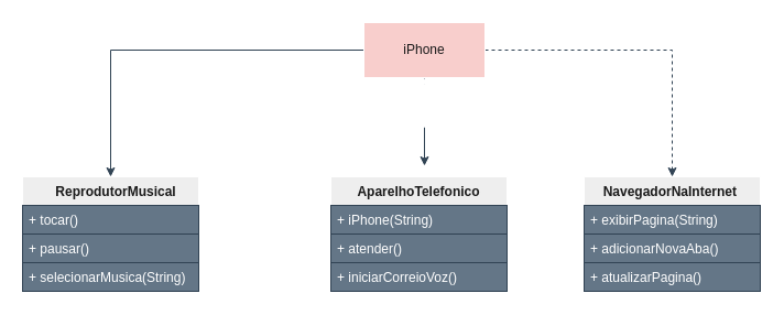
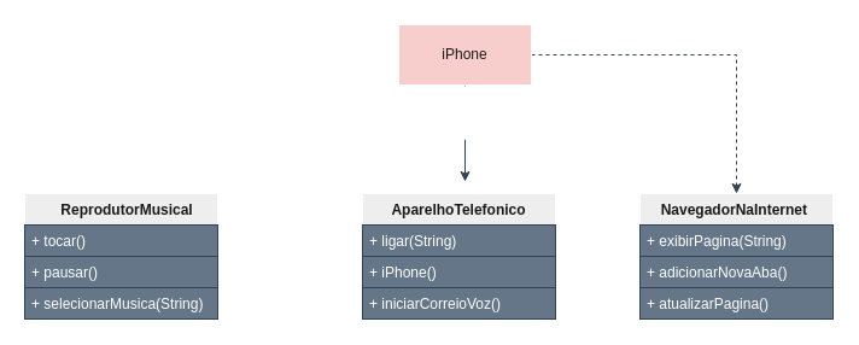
- <mxCell id="2" value="" style="edgeStyle=orthogonalEdgeStyle;rounded=0;orthogonalLoop=1;jettySize=auto;html=1;strokeColor=#314354;fontColor=#000000;entryX=0.5;entryY=0;entryDx=0;entryDy=0;labelBackgroundColor=#000000;fillColor=#647687;" edge="1" parent="1" source="5" target="6"><mxGeometry relative="1" as="geometry" /></mxCell>
- <mxCell id="12" value="+ iPhone(String)&amp;nbsp;" style="text;strokeColor=#314354;fillColor=#647687;align=left;verticalAlign=top;spacingLeft=4;spacingRight=4;overflow=hidden;rotatable=0;points=[[0,0.5],[1,0.5]];portConstraint=eastwest;whiteSpace=wrap;html=1;fontColor=#ffffff;" vertex="1" parent="11"><mxGeometry y="26" width="160" height="26" as="geometry" /></mxCell>
+ <mxCell id="12" value="+ ligar(String)&amp;nbsp;" style="text;strokeColor=#314354;fillColor=#647687;align=left;verticalAlign=top;spacingLeft=4;spacingRight=4;overflow=hidden;rotatable=0;points=[[0,0.5],[1,0.5]];portConstraint=eastwest;whiteSpace=wrap;html=1;fontColor=#ffffff;" vertex="1" parent="11"><mxGeometry y="26" width="160" height="26" as="geometry" /></mxCell>
- <mxCell id="13" value="+ atender()" style="text;strokeColor=#314354;fillColor=#647687;align=left;verticalAlign=top;spacingLeft=4;spacingRight=4;overflow=hidden;rotatable=0;points=[[0,0.5],[1,0.5]];portConstraint=eastwest;whiteSpace=wrap;html=1;fontColor=#ffffff;" vertex="1" parent="11"><mxGeometry y="52" width="160" height="26" as="geometry" /></mxCell>
+ <mxCell id="13" value="+ iPhone()" style="text;strokeColor=#314354;fillColor=#647687;align=left;verticalAlign=top;spacingLeft=4;spacingRight=4;overflow=hidden;rotatable=0;points=[[0,0.5],[1,0.5]];portConstraint=eastwest;whiteSpace=wrap;html=1;fontColor=#ffffff;" vertex="1" parent="11"><mxGeometry y="52" width="160" height="26" as="geometry" /></mxCell>
